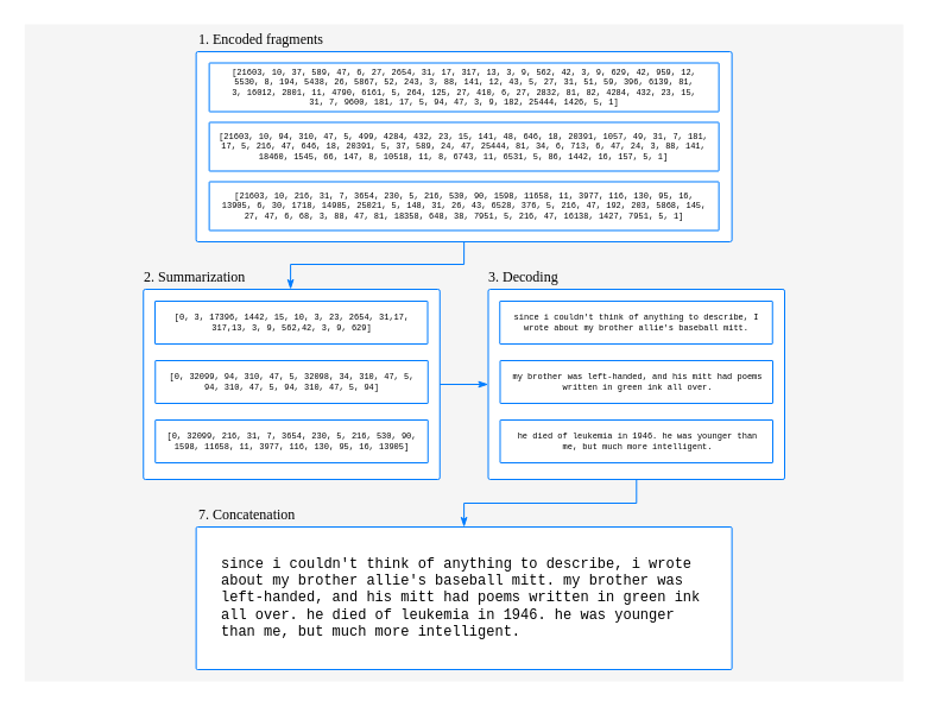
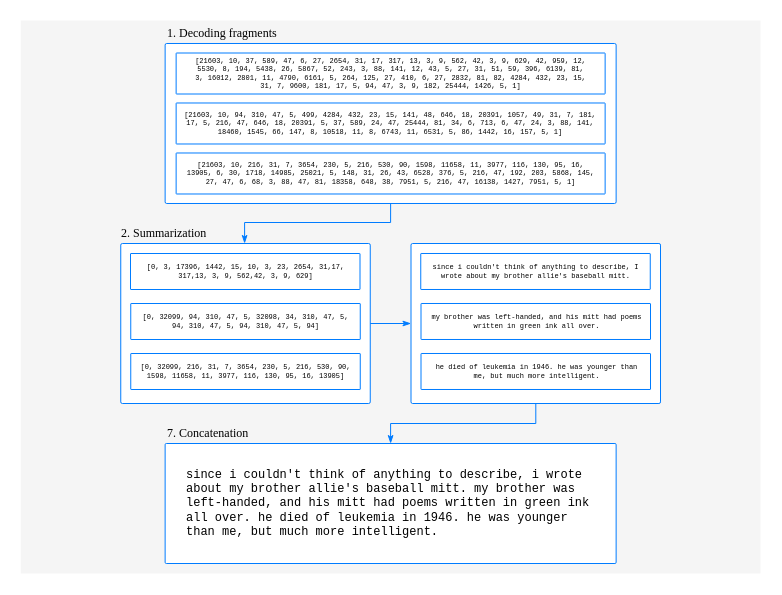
- <mxCell id="39" value="1. Encoded fragments" style="text;html=1;strokeColor=none;fillColor=none;align=left;verticalAlign=middle;whiteSpace=wrap;rounded=0;fontSize=12;fontFamily=Ubuntu;fontSource=https%3A%2F%2Ffonts.googleapis.com%2Fcss%3Ffamily%3DUbuntu;" vertex="1" parent="1"><mxGeometry x="164.64" y="23" width="190" height="20" as="geometry" /></mxCell>
+ <mxCell id="39" value="1. Decoding fragments" style="text;html=1;strokeColor=none;fillColor=none;align=left;verticalAlign=middle;whiteSpace=wrap;rounded=0;fontSize=12;fontFamily=Ubuntu;fontSource=https%3A%2F%2Ffonts.googleapis.com%2Fcss%3Ffamily%3DUbuntu;" vertex="1" parent="1"><mxGeometry x="164.64" y="23" width="190" height="20" as="geometry" /></mxCell>
- <mxCell id="41" value="3. Decoding" style="text;html=1;strokeColor=none;fillColor=none;align=left;verticalAlign=middle;whiteSpace=wrap;rounded=0;fontSize=12;fontFamily=Ubuntu;fontSource=https%3A%2F%2Ffonts.googleapis.com%2Fcss%3Ffamily%3DUbuntu;" vertex="1" parent="1"><mxGeometry x="409.26" y="223" width="201.25" height="20" as="geometry" /></mxCell>
